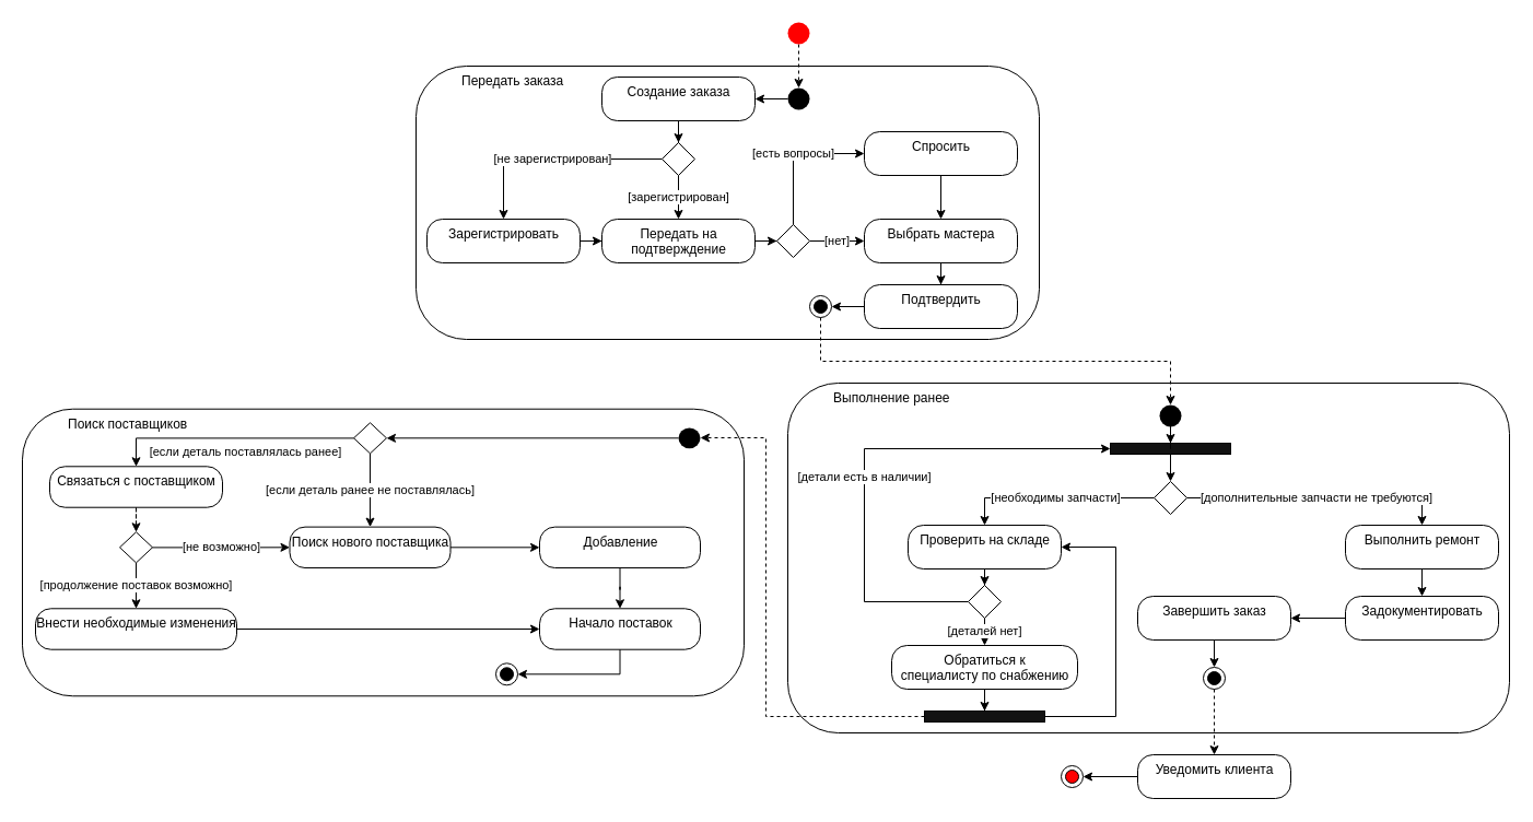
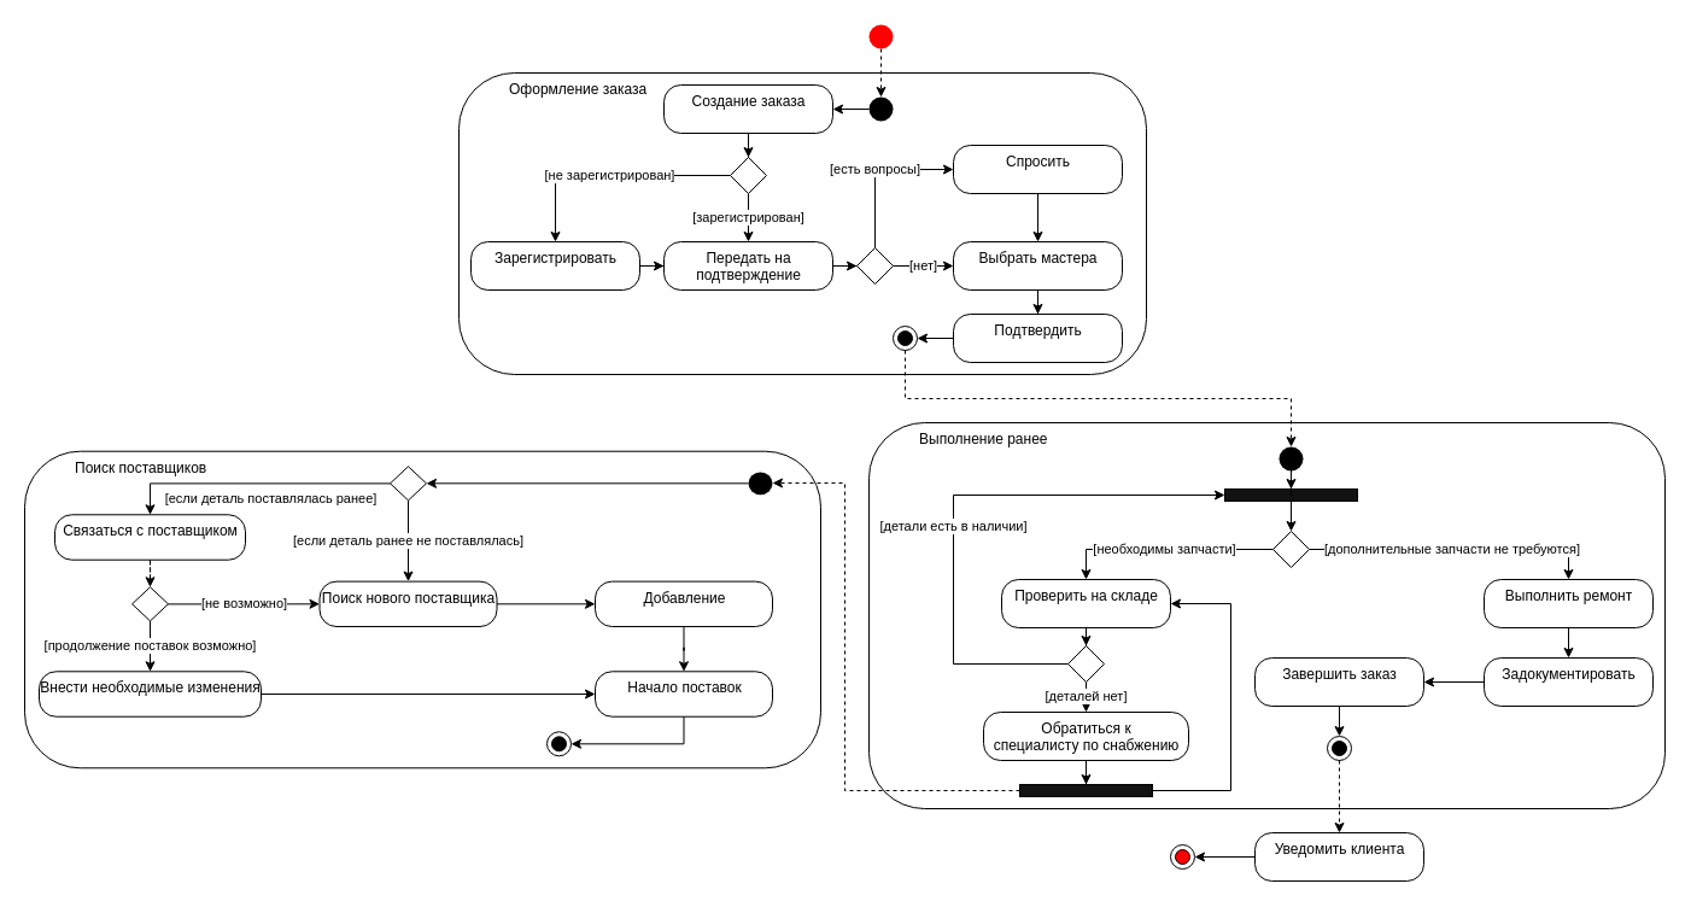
- <mxCell id="30" value="&lt;blockquote style=&quot;margin: 0 0 0 40px ; border: none ; padding: 0px&quot;&gt;Передать заказа&lt;/blockquote&gt;" style="html=1;align=left;verticalAlign=top;rounded=1;absoluteArcSize=1;arcSize=92;dashed=0;fillColor=none;perimeter=rectanglePerimeter;" parent="29" vertex="1"><mxGeometry width="570" height="250" as="geometry" /></mxCell>
+ <mxCell id="30" value="&lt;blockquote style=&quot;margin: 0 0 0 40px ; border: none ; padding: 0px&quot;&gt;Оформление заказа&lt;/blockquote&gt;" style="html=1;align=left;verticalAlign=top;rounded=1;absoluteArcSize=1;arcSize=92;dashed=0;fillColor=none;perimeter=rectanglePerimeter;" parent="29" vertex="1"><mxGeometry width="570" height="250" as="geometry" /></mxCell>
